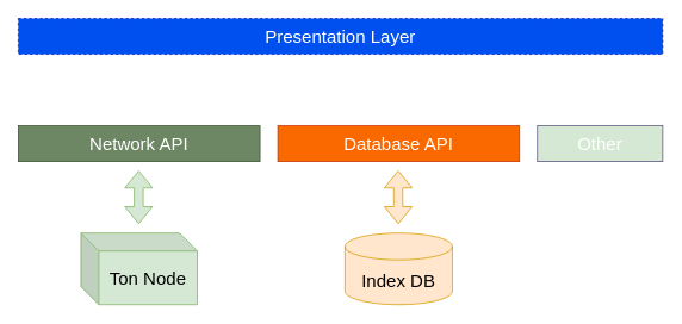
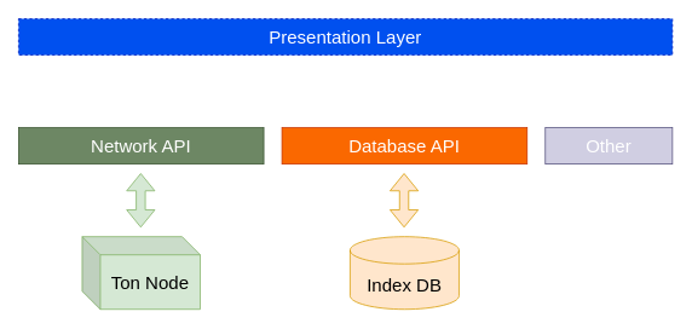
- <mxCell id="5" value="&lt;font&gt;Other&lt;/font&gt;" style="rounded=0;whiteSpace=wrap;html=1;fontSize=20;fillColor=#d5e8d4;strokeColor=#56517e;fontColor=#FFFFFF;" vertex="1" parent="1"><mxGeometry x="600" y="140" width="140" height="40" as="geometry" /></mxCell>
+ <mxCell id="5" value="&lt;font&gt;Other&lt;/font&gt;" style="rounded=0;whiteSpace=wrap;html=1;fontSize=20;fillColor=#d0cee2;strokeColor=#56517e;fontColor=#FFFFFF;" vertex="1" parent="1"><mxGeometry x="600" y="140" width="140" height="40" as="geometry" /></mxCell>
